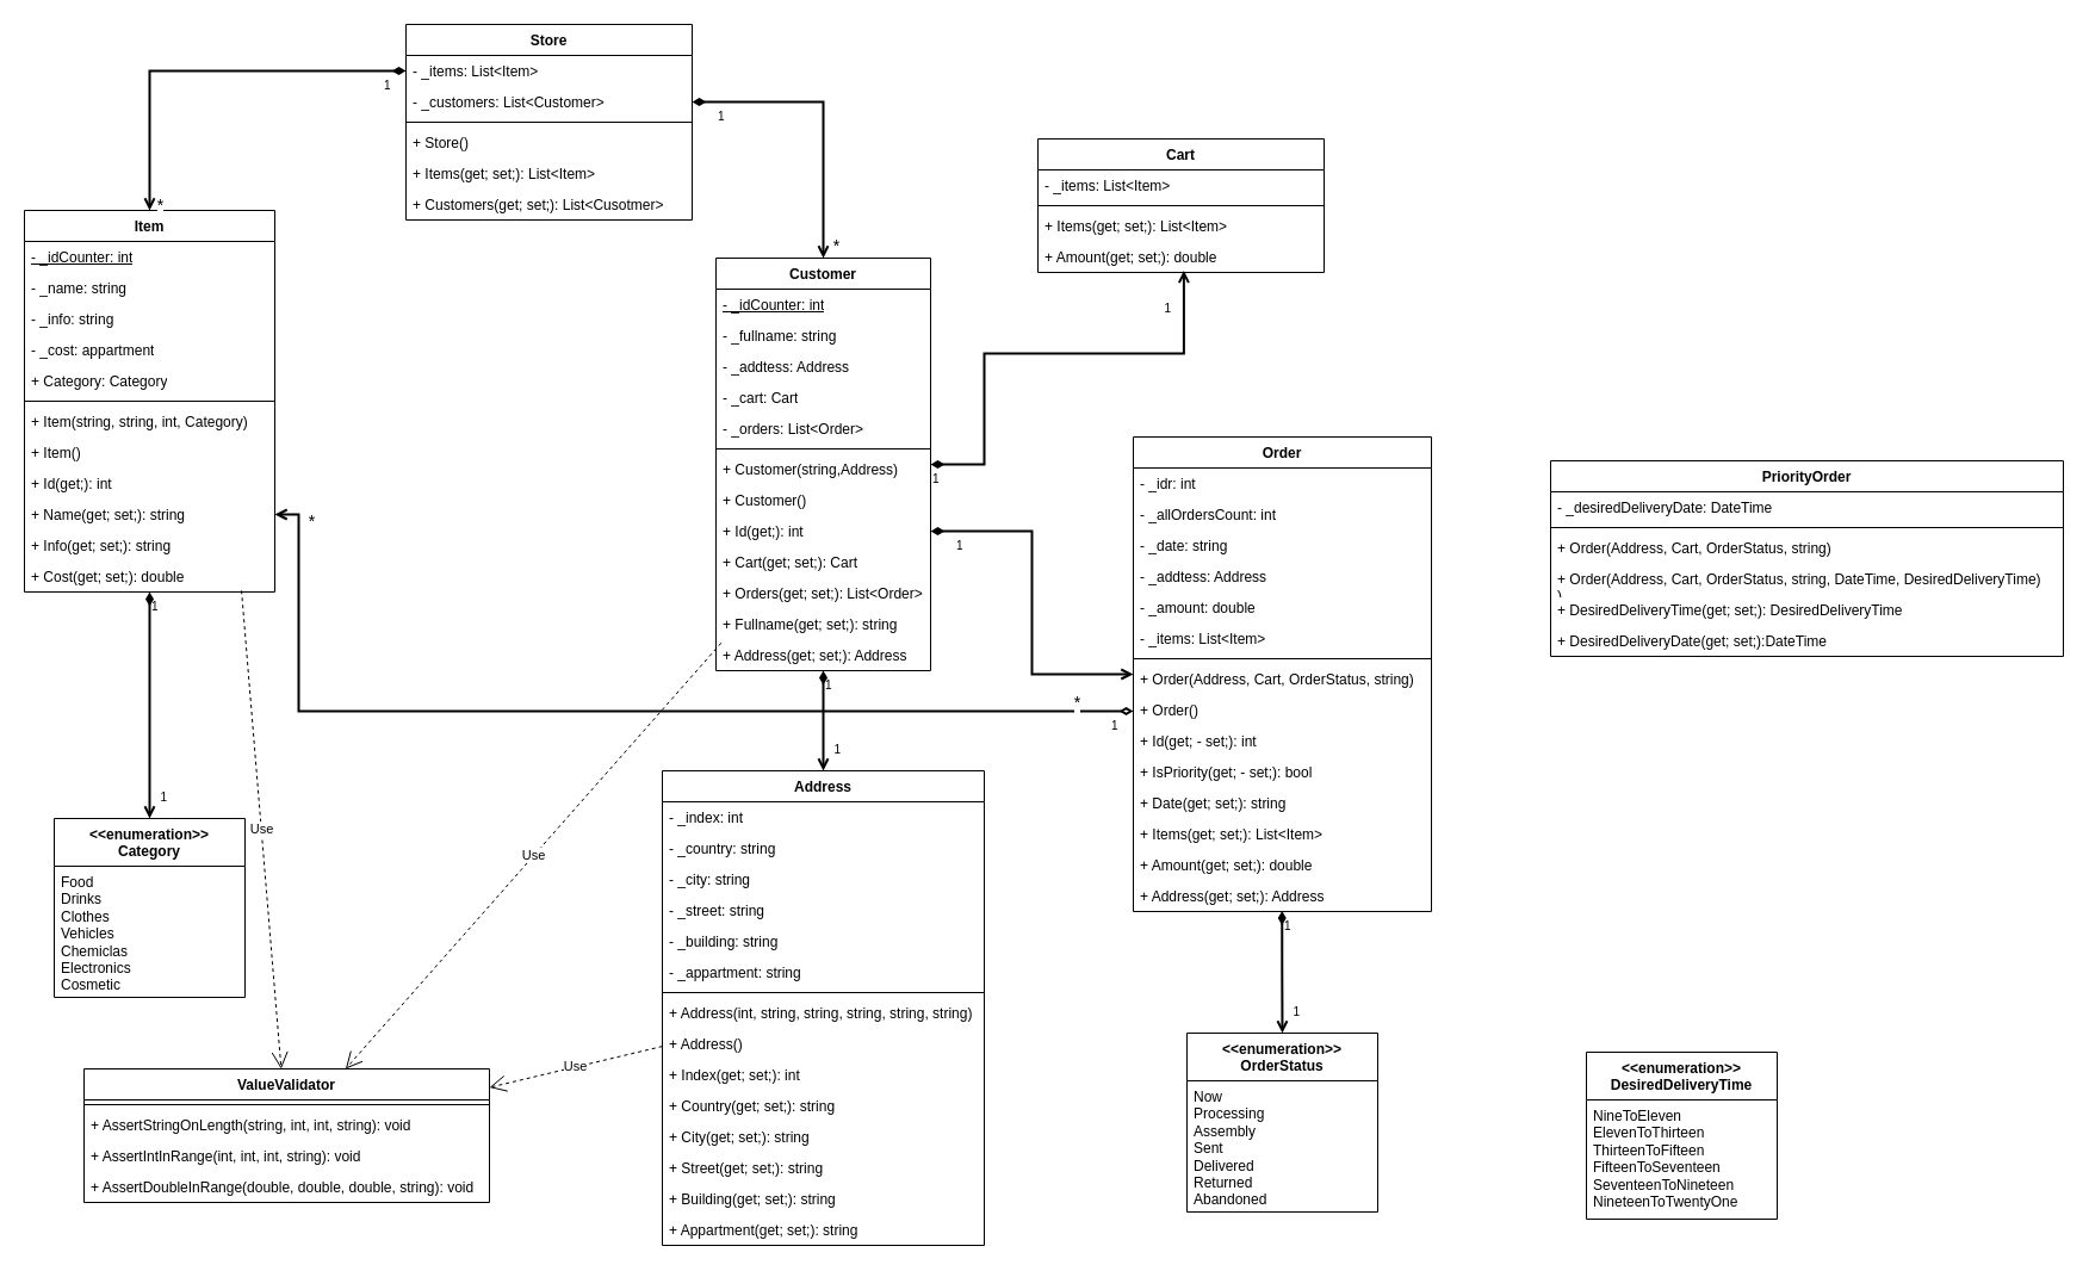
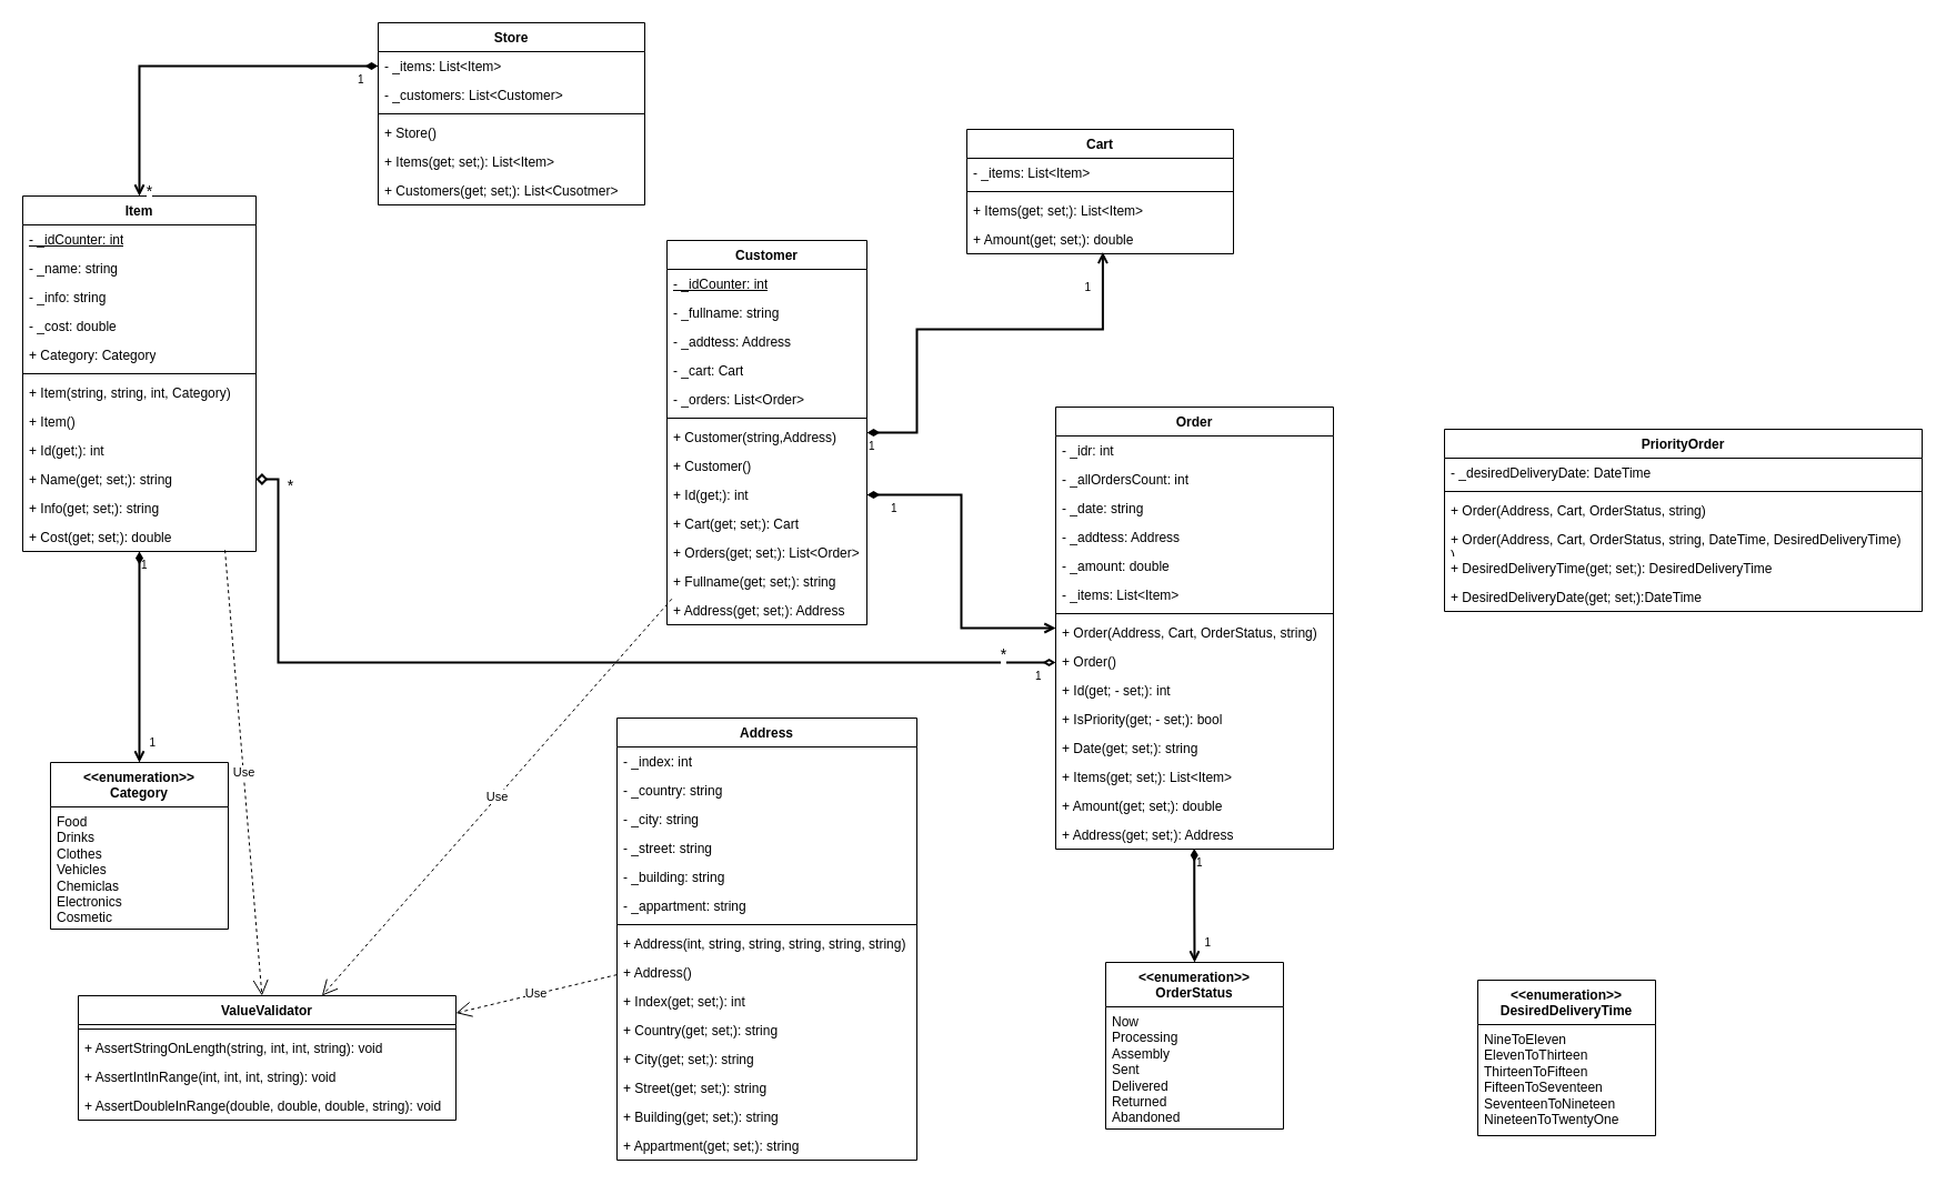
- <mxCell id="68" value="" style="verticalAlign=bottom;html=1;endArrow=open;edgeStyle=orthogonalEdgeStyle;strokeWidth=2;rounded=0;startArrow=diamondThin;startFill=1;endFill=0;exitX=1;exitY=0.5;exitDx=0;exitDy=0;" parent="1" source="17" target="22" edge="1"><mxGeometry relative="1" as="geometry"><mxPoint x="505" y="236" as="sourcePoint" /><mxPoint x="290" y="443" as="targetPoint" /></mxGeometry></mxCell>
- <mxCell id="69" value="1" style="resizable=0;html=1;align=left;verticalAlign=top;labelBackgroundColor=none;fontSize=10" parent="68" connectable="0" vertex="1"><mxGeometry x="-1" relative="1" as="geometry"><mxPoint x="20" as="offset" /></mxGeometry></mxCell>
- <mxCell id="70" value="*" style="edgeLabel;html=1;align=center;verticalAlign=middle;resizable=0;points=[];fontSize=14;" parent="68" vertex="1" connectable="0"><mxGeometry x="0.652" y="8" relative="1" as="geometry"><mxPoint x="2" y="31" as="offset" /></mxGeometry></mxCell>
- <mxCell id="6" value="- _cost: appartment" style="text;strokeColor=none;fillColor=none;align=left;verticalAlign=top;spacingLeft=4;spacingRight=4;overflow=hidden;rotatable=0;points=[[0,0.5],[1,0.5]];portConstraint=eastwest;whiteSpace=wrap;html=1;" parent="2" vertex="1"><mxGeometry y="104" width="210" height="26" as="geometry" /></mxCell>
+ <mxCell id="6" value="- _cost: double" style="text;strokeColor=none;fillColor=none;align=left;verticalAlign=top;spacingLeft=4;spacingRight=4;overflow=hidden;rotatable=0;points=[[0,0.5],[1,0.5]];portConstraint=eastwest;whiteSpace=wrap;html=1;" parent="2" vertex="1"><mxGeometry y="104" width="210" height="26" as="geometry" /></mxCell>
- <mxCell id="100" value="" style="verticalAlign=bottom;html=1;endArrow=open;edgeStyle=orthogonalEdgeStyle;strokeWidth=2;rounded=0;startArrow=diamondThin;startFill=0;endFill=0;entryX=1;entryY=0.5;entryDx=0;entryDy=0;" parent="1" source="84" target="12" edge="1"><mxGeometry relative="1" as="geometry"><mxPoint x="1075" y="416" as="sourcePoint" /><mxPoint x="250" y="526" as="targetPoint" /><Array as="points"><mxPoint x="250" y="596" /><mxPoint x="250" y="431" /></Array></mxGeometry></mxCell>
+ <mxCell id="100" value="" style="verticalAlign=bottom;html=1;endArrow=diamond;edgeStyle=orthogonalEdgeStyle;strokeWidth=2;rounded=0;startArrow=diamondThin;startFill=0;endFill=0;entryX=1;entryY=0.5;entryDx=0;entryDy=0;" parent="1" source="84" target="12" edge="1"><mxGeometry relative="1" as="geometry"><mxPoint x="1075" y="416" as="sourcePoint" /><mxPoint x="250" y="526" as="targetPoint" /><Array as="points"><mxPoint x="250" y="596" /><mxPoint x="250" y="431" /></Array></mxGeometry></mxCell>
- <mxCell id="62" value="" style="verticalAlign=bottom;html=1;endArrow=open;edgeStyle=orthogonalEdgeStyle;strokeWidth=2;rounded=0;startArrow=diamondThin;startFill=1;endFill=0;" parent="1" source="22" target="38" edge="1"><mxGeometry relative="1" as="geometry"><mxPoint x="530" y="521" as="sourcePoint" /><mxPoint x="530" y="621" as="targetPoint" /></mxGeometry></mxCell>
- <mxCell id="63" value="1" style="resizable=0;html=1;align=left;verticalAlign=top;labelBackgroundColor=none;fontSize=10" parent="62" connectable="0" vertex="1"><mxGeometry x="-1" relative="1" as="geometry" /></mxCell>
- <mxCell id="64" value="1" style="resizable=0;html=1;align=right;verticalAlign=top;labelBackgroundColor=none;fontSize=10" parent="62" connectable="0" vertex="1"><mxGeometry x="1" relative="1" as="geometry"><mxPoint x="15" y="-30" as="offset" /></mxGeometry></mxCell>
